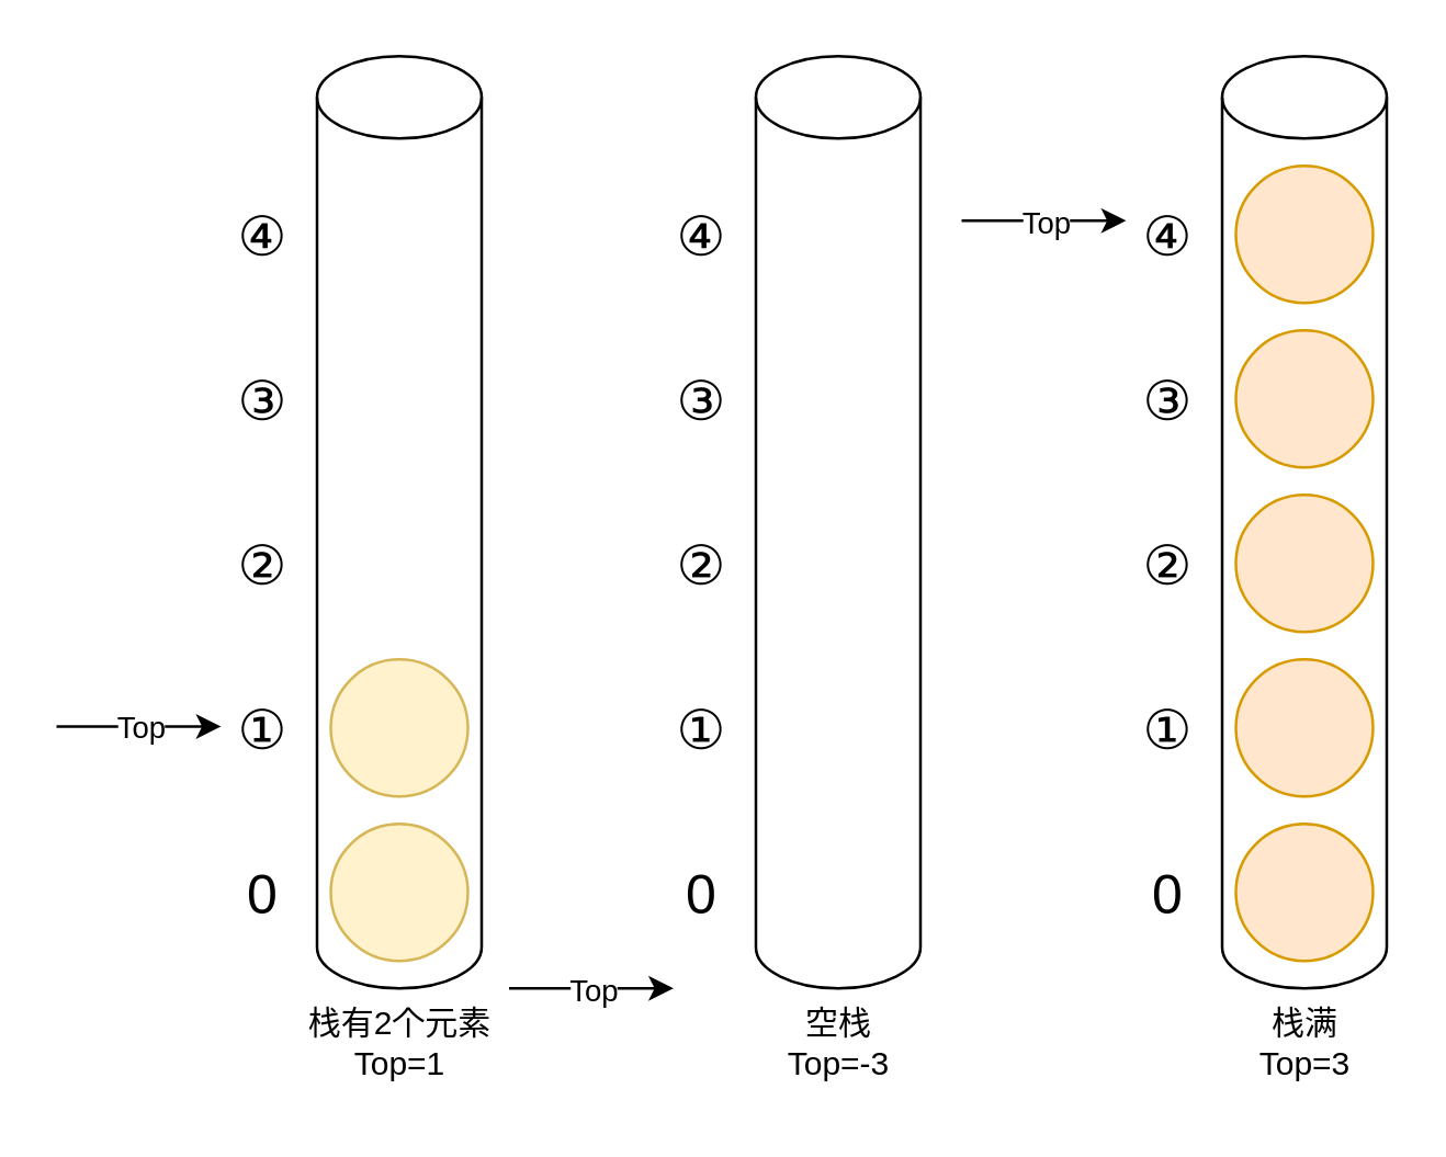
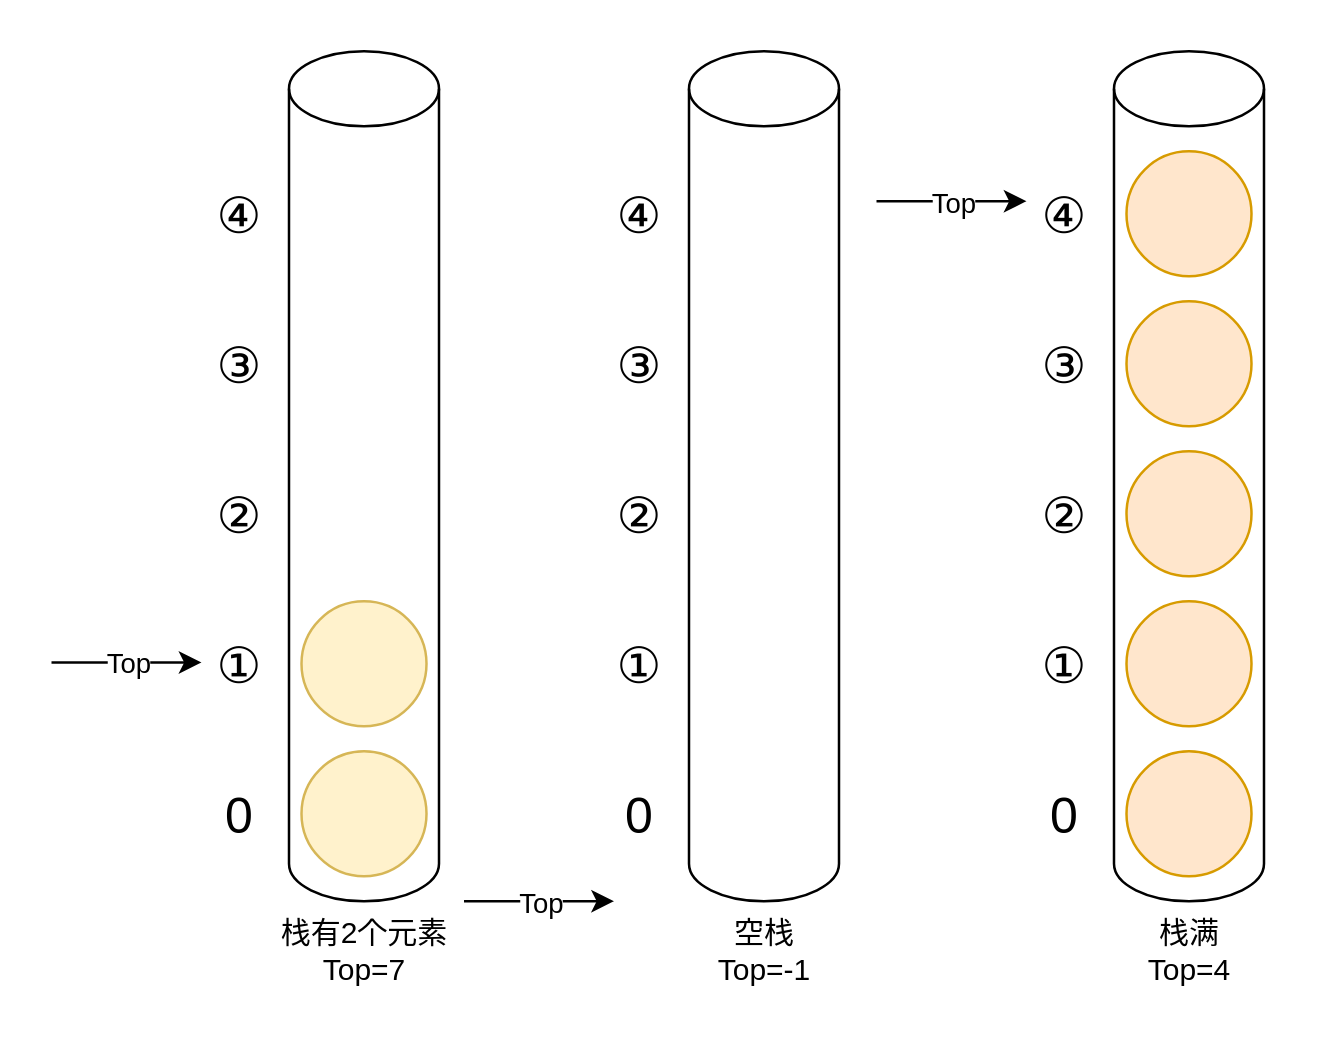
- <mxCell id="35" value="栈有2个元素&lt;div&gt;Top=1&lt;/div&gt;" style="text;html=1;align=center;verticalAlign=middle;resizable=0;points=[];autosize=1;strokeColor=none;fillColor=none;" vertex="1" parent="1"><mxGeometry x="100" y="360" width="90" height="40" as="geometry" /></mxCell>
+ <mxCell id="35" value="栈有2个元素&lt;div&gt;Top=7&lt;/div&gt;" style="text;html=1;align=center;verticalAlign=middle;resizable=0;points=[];autosize=1;strokeColor=none;fillColor=none;" vertex="1" parent="1"><mxGeometry x="100" y="360" width="90" height="40" as="geometry" /></mxCell>
- <mxCell id="34" value="空栈&lt;div&gt;Top=-3&lt;/div&gt;" style="text;html=1;align=center;verticalAlign=middle;resizable=0;points=[];autosize=1;strokeColor=none;fillColor=none;" vertex="1" parent="1"><mxGeometry x="275" y="360" width="60" height="40" as="geometry" /></mxCell>
+ <mxCell id="34" value="空栈&lt;div&gt;Top=-1&lt;/div&gt;" style="text;html=1;align=center;verticalAlign=middle;resizable=0;points=[];autosize=1;strokeColor=none;fillColor=none;" vertex="1" parent="1"><mxGeometry x="275" y="360" width="60" height="40" as="geometry" /></mxCell>
- <mxCell id="33" value="栈满&lt;div&gt;Top=3&lt;/div&gt;" style="text;html=1;align=center;verticalAlign=middle;resizable=0;points=[];autosize=1;strokeColor=none;fillColor=none;" vertex="1" parent="1"><mxGeometry x="445" y="360" width="60" height="40" as="geometry" /></mxCell>
+ <mxCell id="33" value="栈满&lt;div&gt;Top=4&lt;/div&gt;" style="text;html=1;align=center;verticalAlign=middle;resizable=0;points=[];autosize=1;strokeColor=none;fillColor=none;" vertex="1" parent="1"><mxGeometry x="445" y="360" width="60" height="40" as="geometry" /></mxCell>
